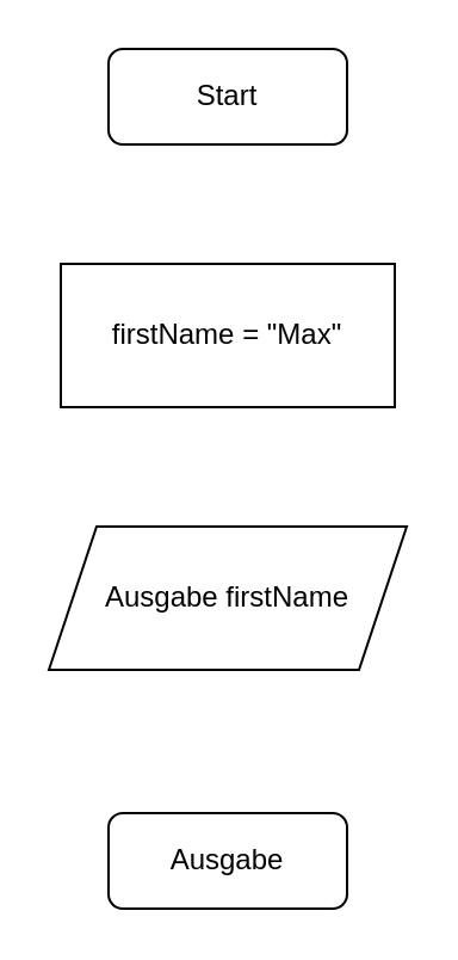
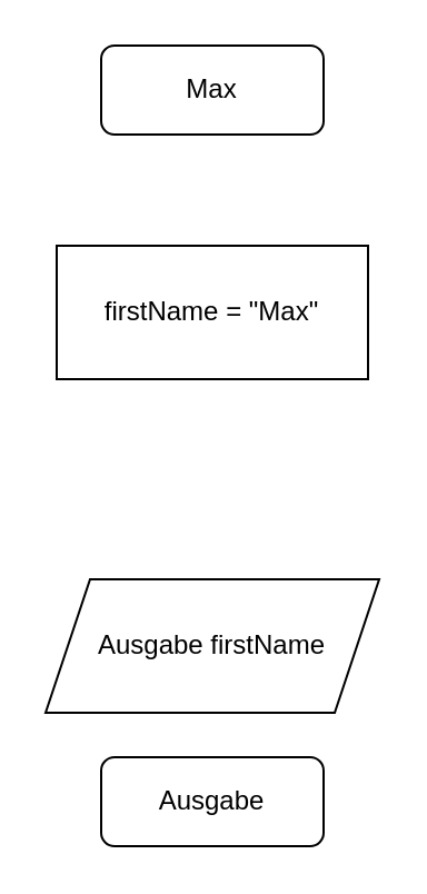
- <mxCell id="2" value="Start" style="rounded=1;whiteSpace=wrap;html=1;" vertex="1" parent="1"><mxGeometry x="45" y="20" width="100" height="40" as="geometry" /></mxCell>
+ <mxCell id="2" value="Max" style="rounded=1;whiteSpace=wrap;html=1;" vertex="1" parent="1"><mxGeometry x="45" y="20" width="100" height="40" as="geometry" /></mxCell>
- <mxCell id="5" value="Ausgabe firstName" style="shape=parallelogram;perimeter=parallelogramPerimeter;whiteSpace=wrap;html=1;fixedSize=1;" vertex="1" parent="1"><mxGeometry x="20" y="220" width="150" height="60" as="geometry" /></mxCell>
+ <mxCell id="5" value="Ausgabe firstName" style="shape=parallelogram;perimeter=parallelogramPerimeter;whiteSpace=wrap;html=1;fixedSize=1;" vertex="1" parent="1"><mxGeometry x="20" y="260" width="150" height="60" as="geometry" /></mxCell>
